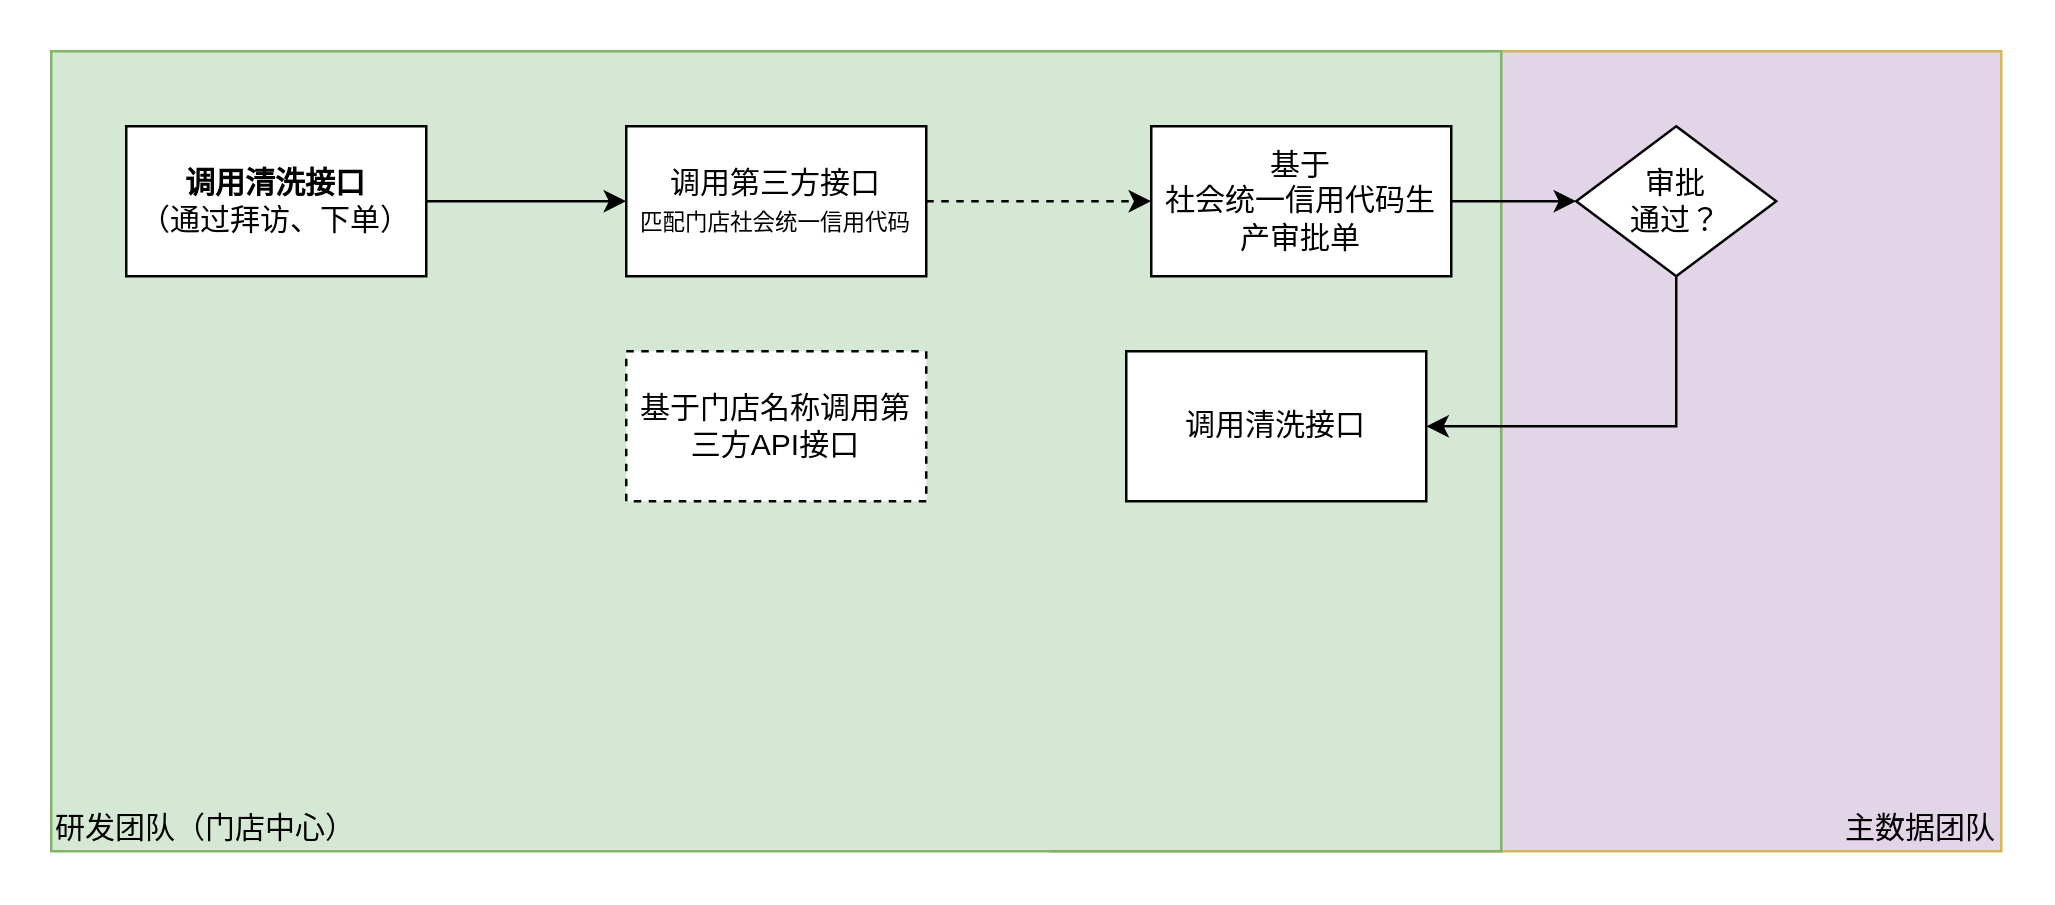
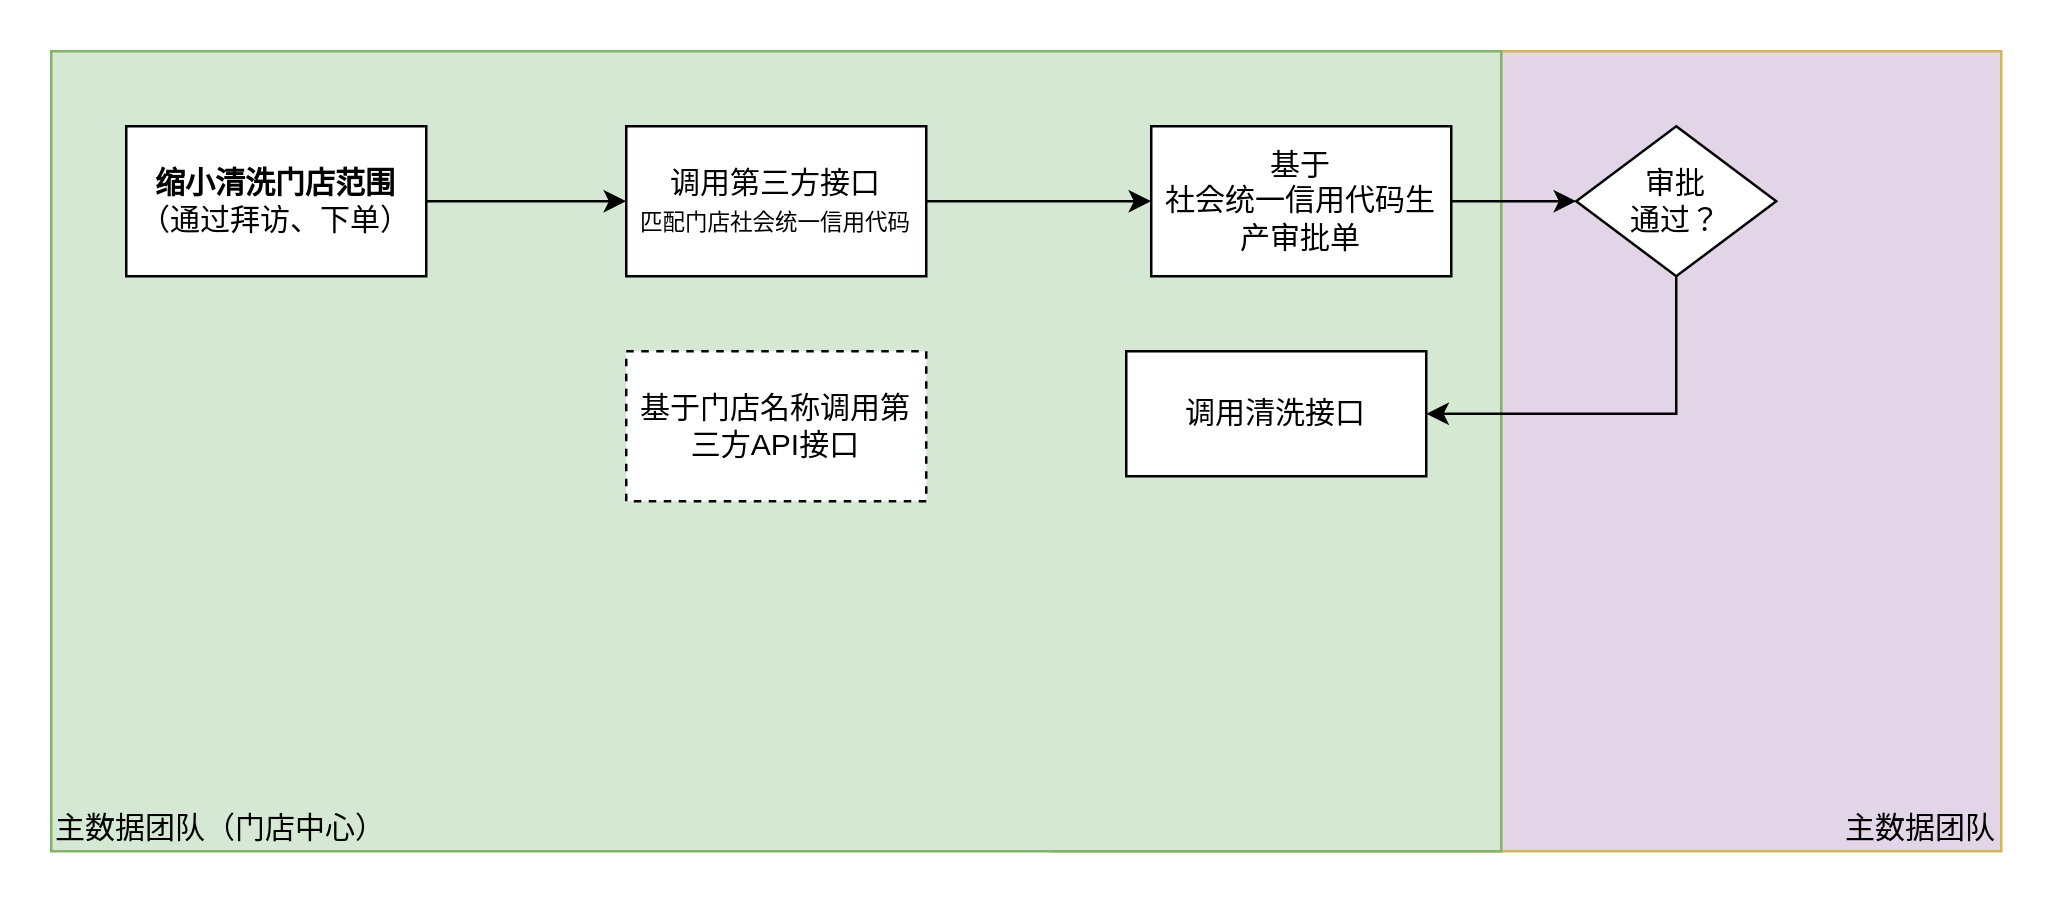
- <mxCell id="5" value="&lt;b&gt;调用清洗接口&lt;/b&gt;&lt;br&gt;（通过拜访、下单）" style="rounded=0;whiteSpace=wrap;html=1;" vertex="1" parent="1"><mxGeometry x="50" y="50" width="120" height="60" as="geometry" /></mxCell>
+ <mxCell id="5" value="&lt;b&gt;缩小清洗门店范围&lt;/b&gt;&lt;br&gt;（通过拜访、下单）" style="rounded=0;whiteSpace=wrap;html=1;" vertex="1" parent="1"><mxGeometry x="50" y="50" width="120" height="60" as="geometry" /></mxCell>
- <mxCell id="6" value="" style="edgeStyle=orthogonalEdgeStyle;rounded=0;orthogonalLoop=1;jettySize=auto;html=1;dashed=1;" edge="1" parent="1" source="7" target="9"><mxGeometry relative="1" as="geometry" /></mxCell>
+ <mxCell id="6" value="" style="edgeStyle=orthogonalEdgeStyle;rounded=0;orthogonalLoop=1;jettySize=auto;html=1;" edge="1" parent="1" source="7" target="9"><mxGeometry relative="1" as="geometry" /></mxCell>
- <mxCell id="13" value="调用清洗接口" style="whiteSpace=wrap;html=1;rounded=0;" vertex="1" parent="1"><mxGeometry x="450" y="140" width="120" height="60" as="geometry" /></mxCell>
+ <mxCell id="13" value="调用清洗接口" style="whiteSpace=wrap;html=1;rounded=0;" vertex="1" parent="1"><mxGeometry x="450" y="140" width="120" height="50" as="geometry" /></mxCell>
- <mxCell id="3" value="研发团队（门店中心）" style="rounded=0;whiteSpace=wrap;html=1;fillColor=#d5e8d4;strokeColor=#82b366;verticalAlign=bottom;align=left;" vertex="1" parent="1"><mxGeometry x="20" y="20" width="580" height="320" as="geometry" /></mxCell>
+ <mxCell id="3" value="主数据团队（门店中心）" style="rounded=0;whiteSpace=wrap;html=1;fillColor=#d5e8d4;strokeColor=#82b366;verticalAlign=bottom;align=left;" vertex="1" parent="1"><mxGeometry x="20" y="20" width="580" height="320" as="geometry" /></mxCell>
